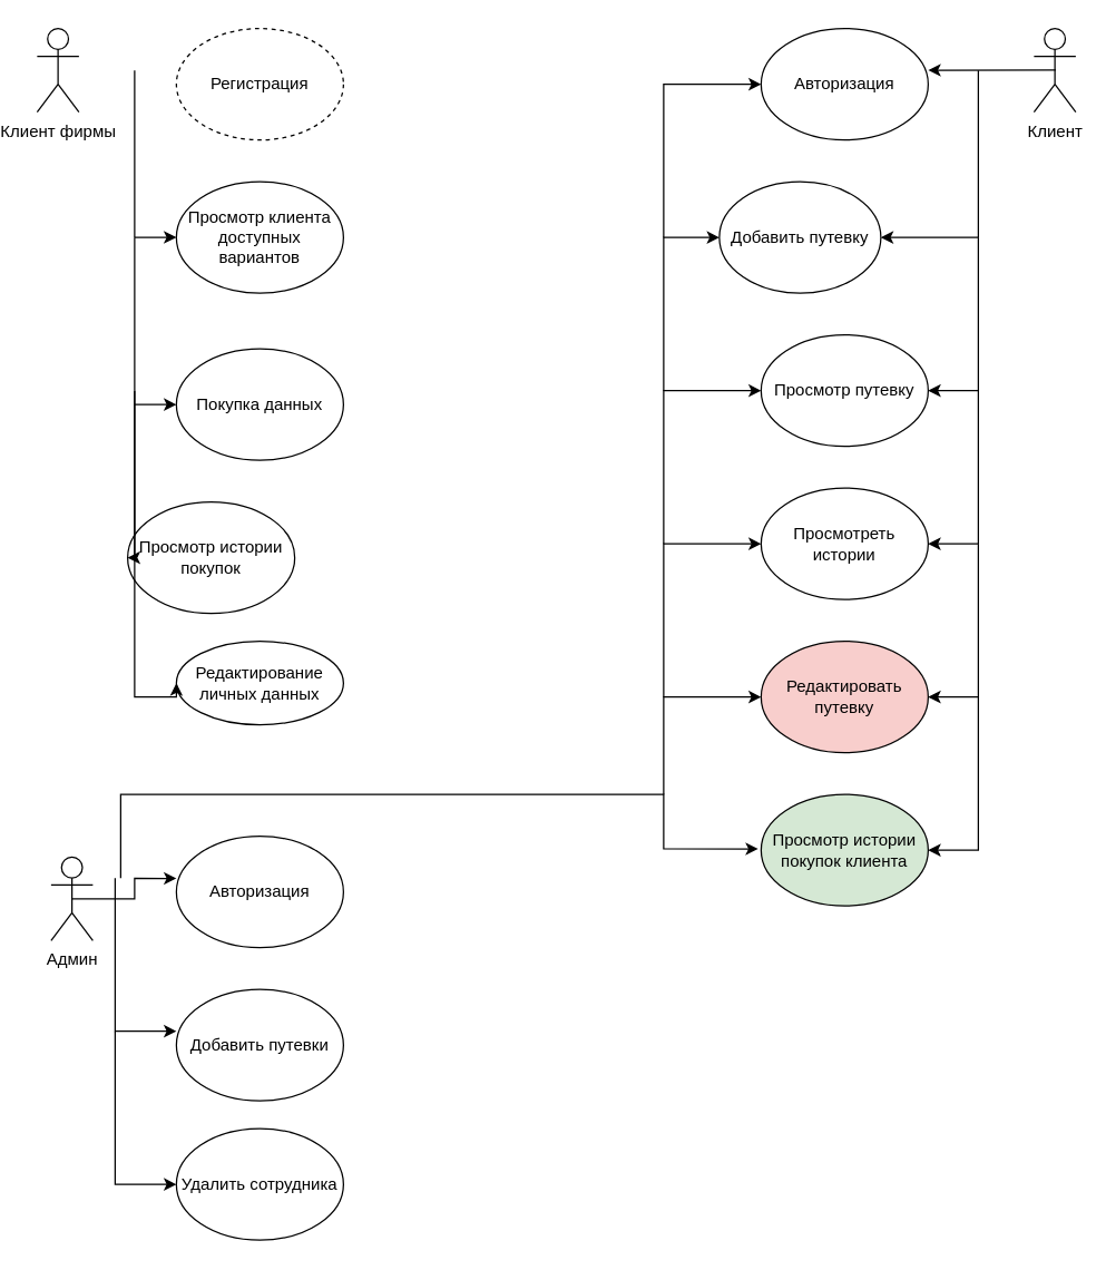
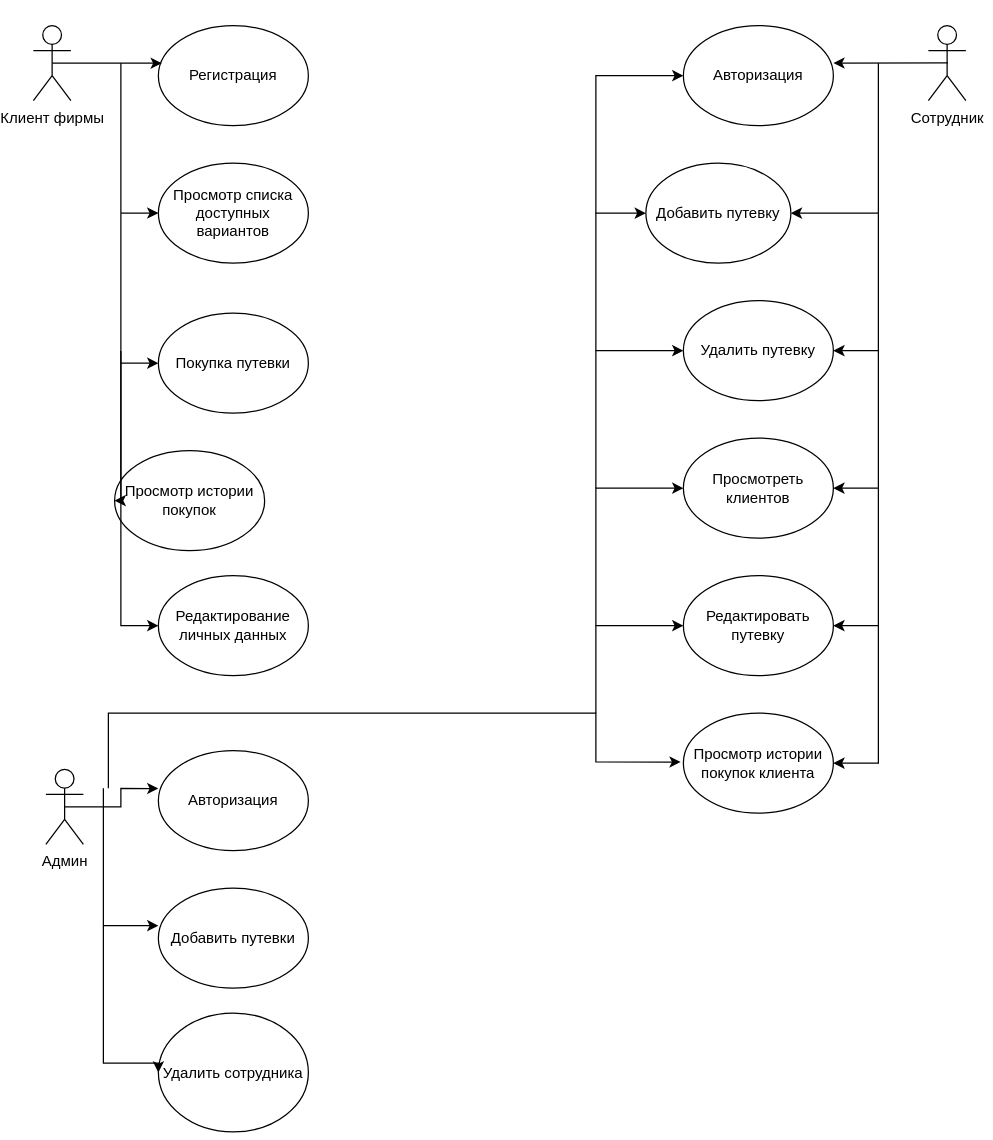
+ <mxCell id="11" style="edgeStyle=orthogonalEdgeStyle;rounded=0;orthogonalLoop=1;jettySize=auto;html=1;exitX=0.5;exitY=0.5;exitDx=0;exitDy=0;exitPerimeter=0;entryX=0.023;entryY=0.376;entryDx=0;entryDy=0;entryPerimeter=0;" parent="1" source="2" target="4" edge="1"><mxGeometry relative="1" as="geometry"><mxPoint x="110" y="50" as="targetPoint" /><Array as="points"><mxPoint x="80" y="50" /></Array></mxGeometry></mxCell>
- <mxCell id="4" value="Регистрация" style="ellipse;whiteSpace=wrap;html=1;dashed=1;" parent="1" vertex="1"><mxGeometry x="120" y="20" width="120" height="80" as="geometry" /></mxCell>
+ <mxCell id="4" value="Регистрация" style="ellipse;whiteSpace=wrap;html=1;" parent="1" vertex="1"><mxGeometry x="120" y="20" width="120" height="80" as="geometry" /></mxCell>
- <mxCell id="3" value="Клиент" style="shape=umlActor;verticalLabelPosition=bottom;verticalAlign=top;html=1;outlineConnect=0;" parent="1" vertex="1"><mxGeometry x="736" y="20" width="30" height="60" as="geometry" /></mxCell>
+ <mxCell id="3" value="Сотрудник" style="shape=umlActor;verticalLabelPosition=bottom;verticalAlign=top;html=1;outlineConnect=0;" parent="1" vertex="1"><mxGeometry x="736" y="20" width="30" height="60" as="geometry" /></mxCell>
- <mxCell id="5" value="Просмотр клиента доступных вариантов" style="ellipse;whiteSpace=wrap;html=1;" parent="1" vertex="1"><mxGeometry x="120" y="130" width="120" height="80" as="geometry" /></mxCell>
+ <mxCell id="5" value="Просмотр списка доступных вариантов" style="ellipse;whiteSpace=wrap;html=1;" parent="1" vertex="1"><mxGeometry x="120" y="130" width="120" height="80" as="geometry" /></mxCell>
- <mxCell id="10" value="Просмотр путевку" style="ellipse;whiteSpace=wrap;html=1;" parent="1" vertex="1"><mxGeometry x="540" y="240" width="120" height="80" as="geometry" /></mxCell>
+ <mxCell id="10" value="Удалить путевку" style="ellipse;whiteSpace=wrap;html=1;" parent="1" vertex="1"><mxGeometry x="540" y="240" width="120" height="80" as="geometry" /></mxCell>
- <mxCell id="39" value="Покупка данных" style="ellipse;whiteSpace=wrap;html=1;" vertex="1" parent="1"><mxGeometry x="120" y="250" width="120" height="80" as="geometry" /></mxCell>
+ <mxCell id="39" value="Покупка путевки" style="ellipse;whiteSpace=wrap;html=1;" vertex="1" parent="1"><mxGeometry x="120" y="250" width="120" height="80" as="geometry" /></mxCell>
- <mxCell id="16" value="Просмотреть истории" style="ellipse;whiteSpace=wrap;html=1;" parent="1" vertex="1"><mxGeometry x="540" y="350" width="120" height="80" as="geometry" /></mxCell>
+ <mxCell id="16" value="Просмотреть клиентов" style="ellipse;whiteSpace=wrap;html=1;" parent="1" vertex="1"><mxGeometry x="540" y="350" width="120" height="80" as="geometry" /></mxCell>
- <mxCell id="31" value="Редактирование личных данных" style="ellipse;whiteSpace=wrap;html=1;" parent="1" vertex="1"><mxGeometry x="120" y="460" width="120" height="60" as="geometry" /></mxCell>
+ <mxCell id="31" value="Редактирование личных данных" style="ellipse;whiteSpace=wrap;html=1;" parent="1" vertex="1"><mxGeometry x="120" y="460" width="120" height="80" as="geometry" /></mxCell>
- <mxCell id="17" value="Редактировать путевку" style="ellipse;whiteSpace=wrap;html=1;fillColor=#f8cecc;" parent="1" vertex="1"><mxGeometry x="540" y="460" width="120" height="80" as="geometry" /></mxCell>
+ <mxCell id="17" value="Редактировать путевку" style="ellipse;whiteSpace=wrap;html=1;" parent="1" vertex="1"><mxGeometry x="540" y="460" width="120" height="80" as="geometry" /></mxCell>
- <mxCell id="29" value="Просмотр истории покупок клиента" style="ellipse;whiteSpace=wrap;html=1;fillColor=#d5e8d4;" parent="1" vertex="1"><mxGeometry x="540" y="570" width="120" height="80" as="geometry" /></mxCell>
+ <mxCell id="29" value="Просмотр истории покупок клиента" style="ellipse;whiteSpace=wrap;html=1;" parent="1" vertex="1"><mxGeometry x="540" y="570" width="120" height="80" as="geometry" /></mxCell>
- <mxCell id="20" value="Удалить сотрудника" style="ellipse;whiteSpace=wrap;html=1;" parent="1" vertex="1"><mxGeometry x="120" y="810" width="120" height="80" as="geometry" /></mxCell>
+ <mxCell id="20" value="Удалить сотрудника" style="ellipse;whiteSpace=wrap;html=1;" parent="1" vertex="1"><mxGeometry x="120" y="810" width="120" height="95" as="geometry" /></mxCell>
